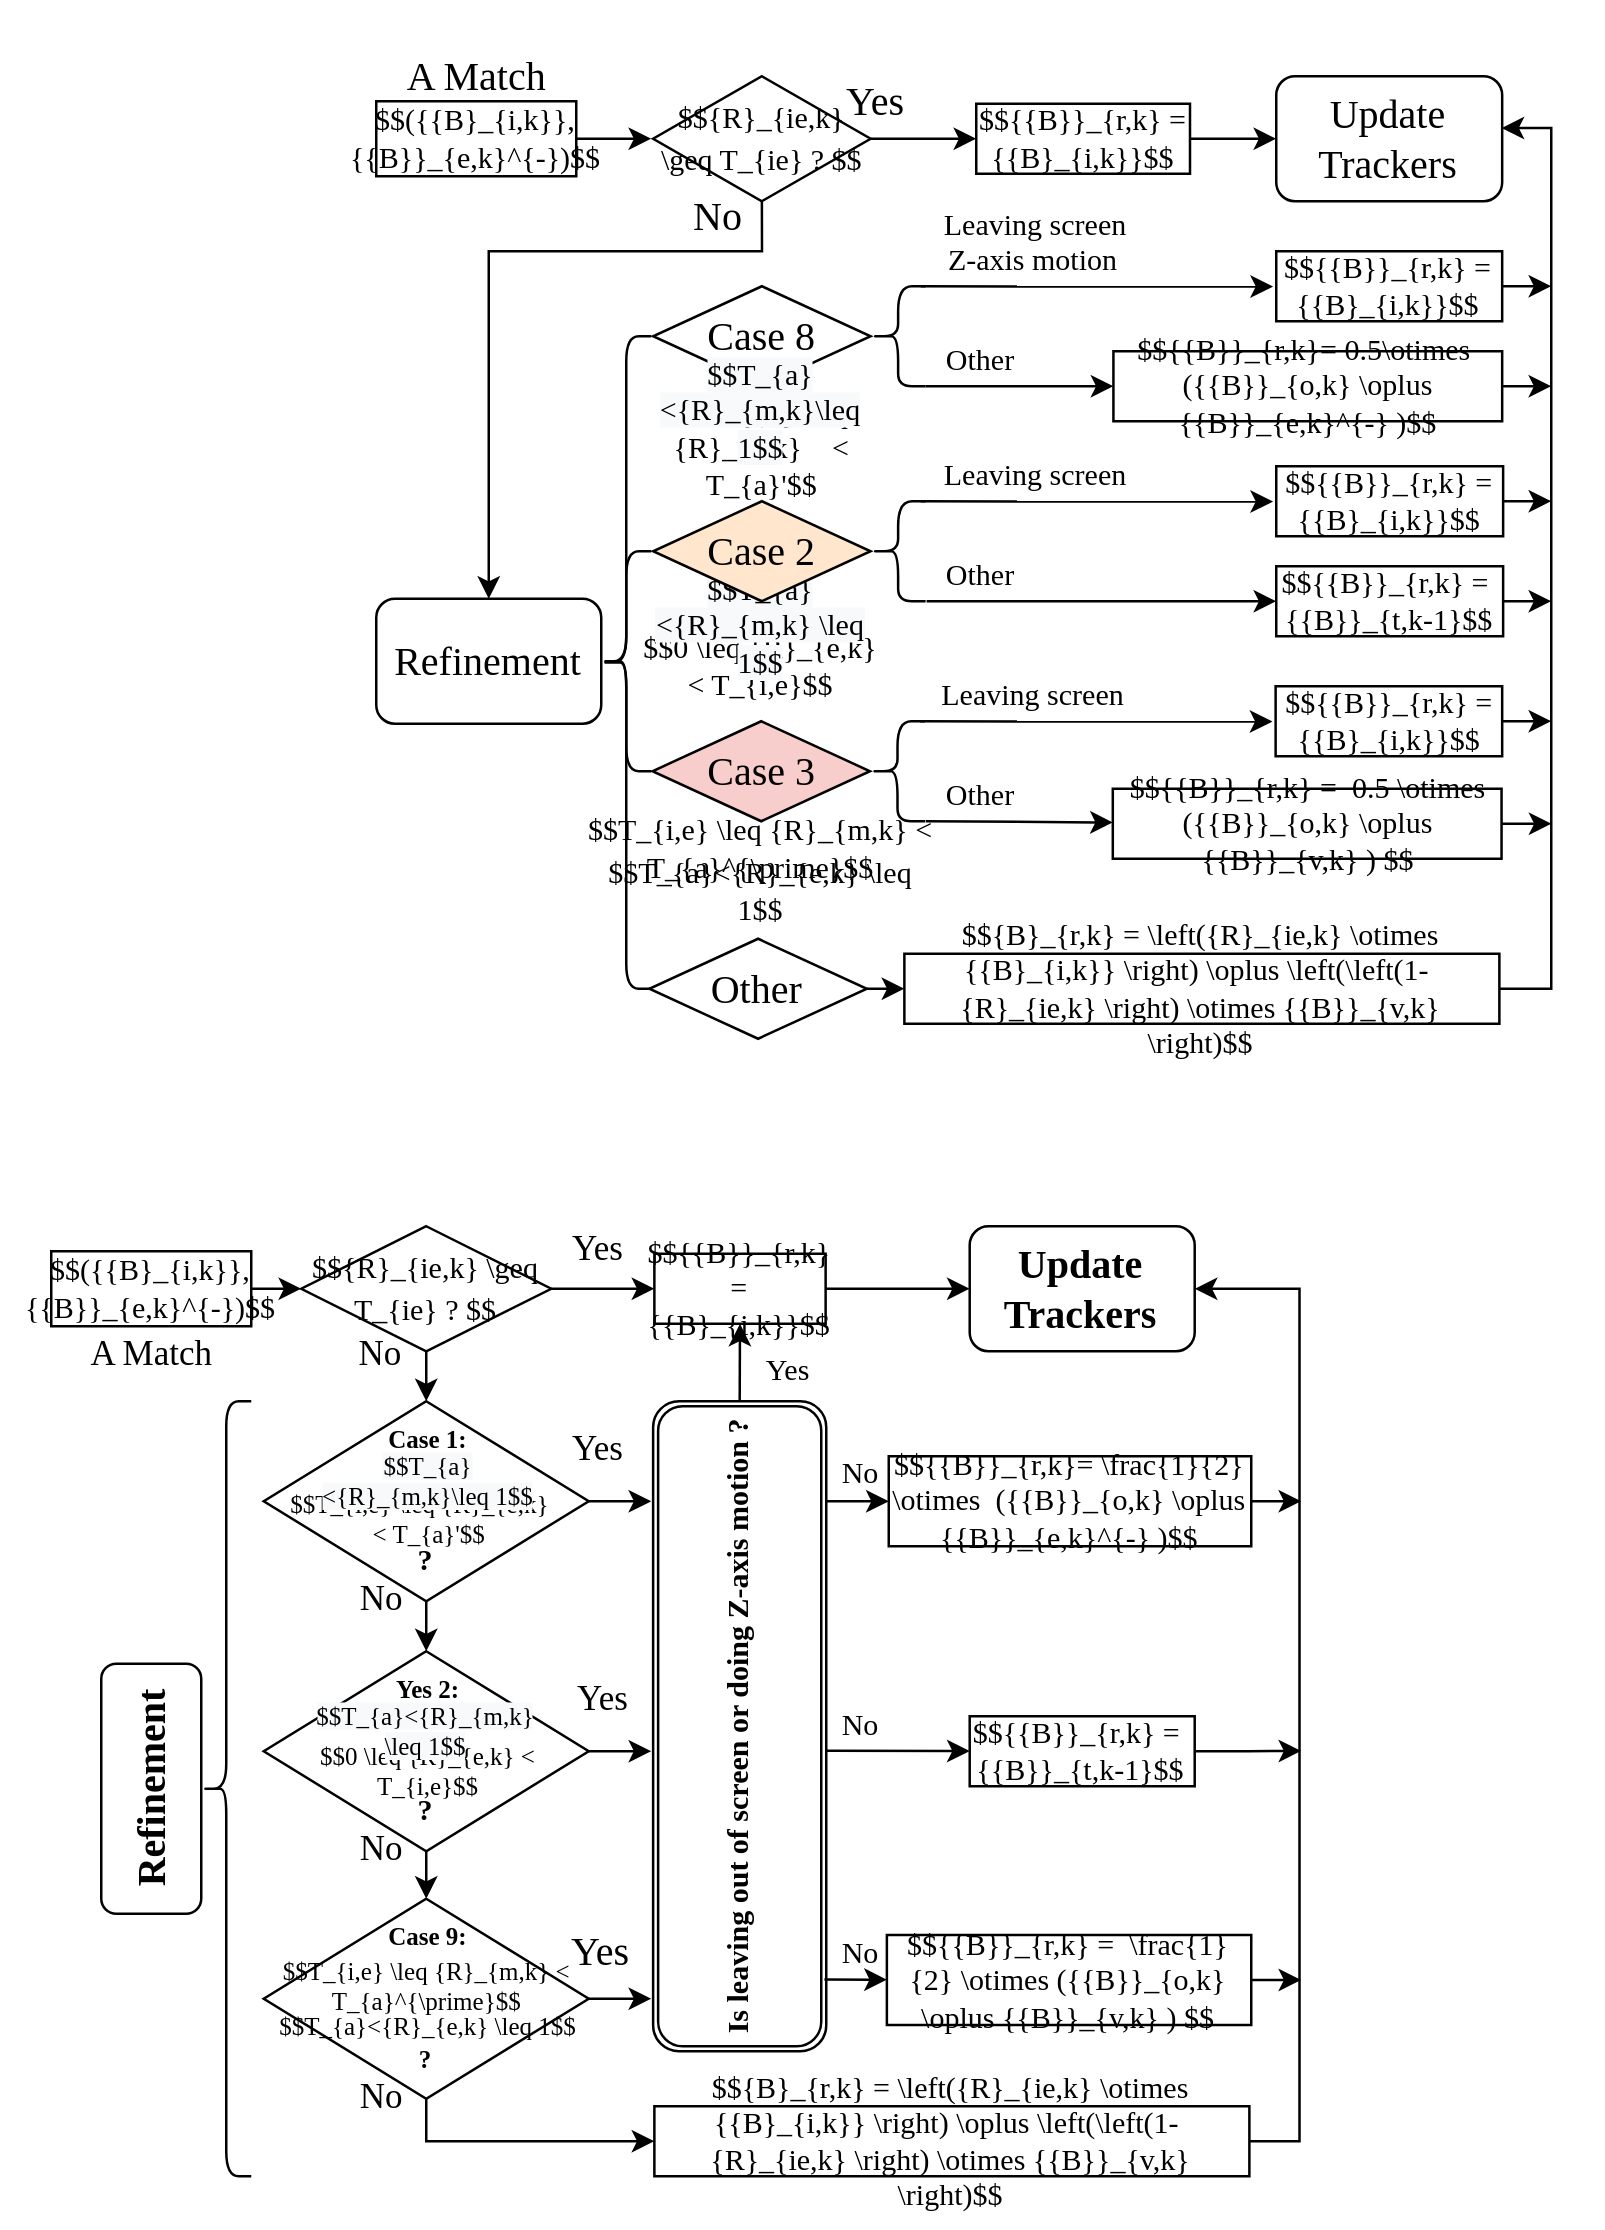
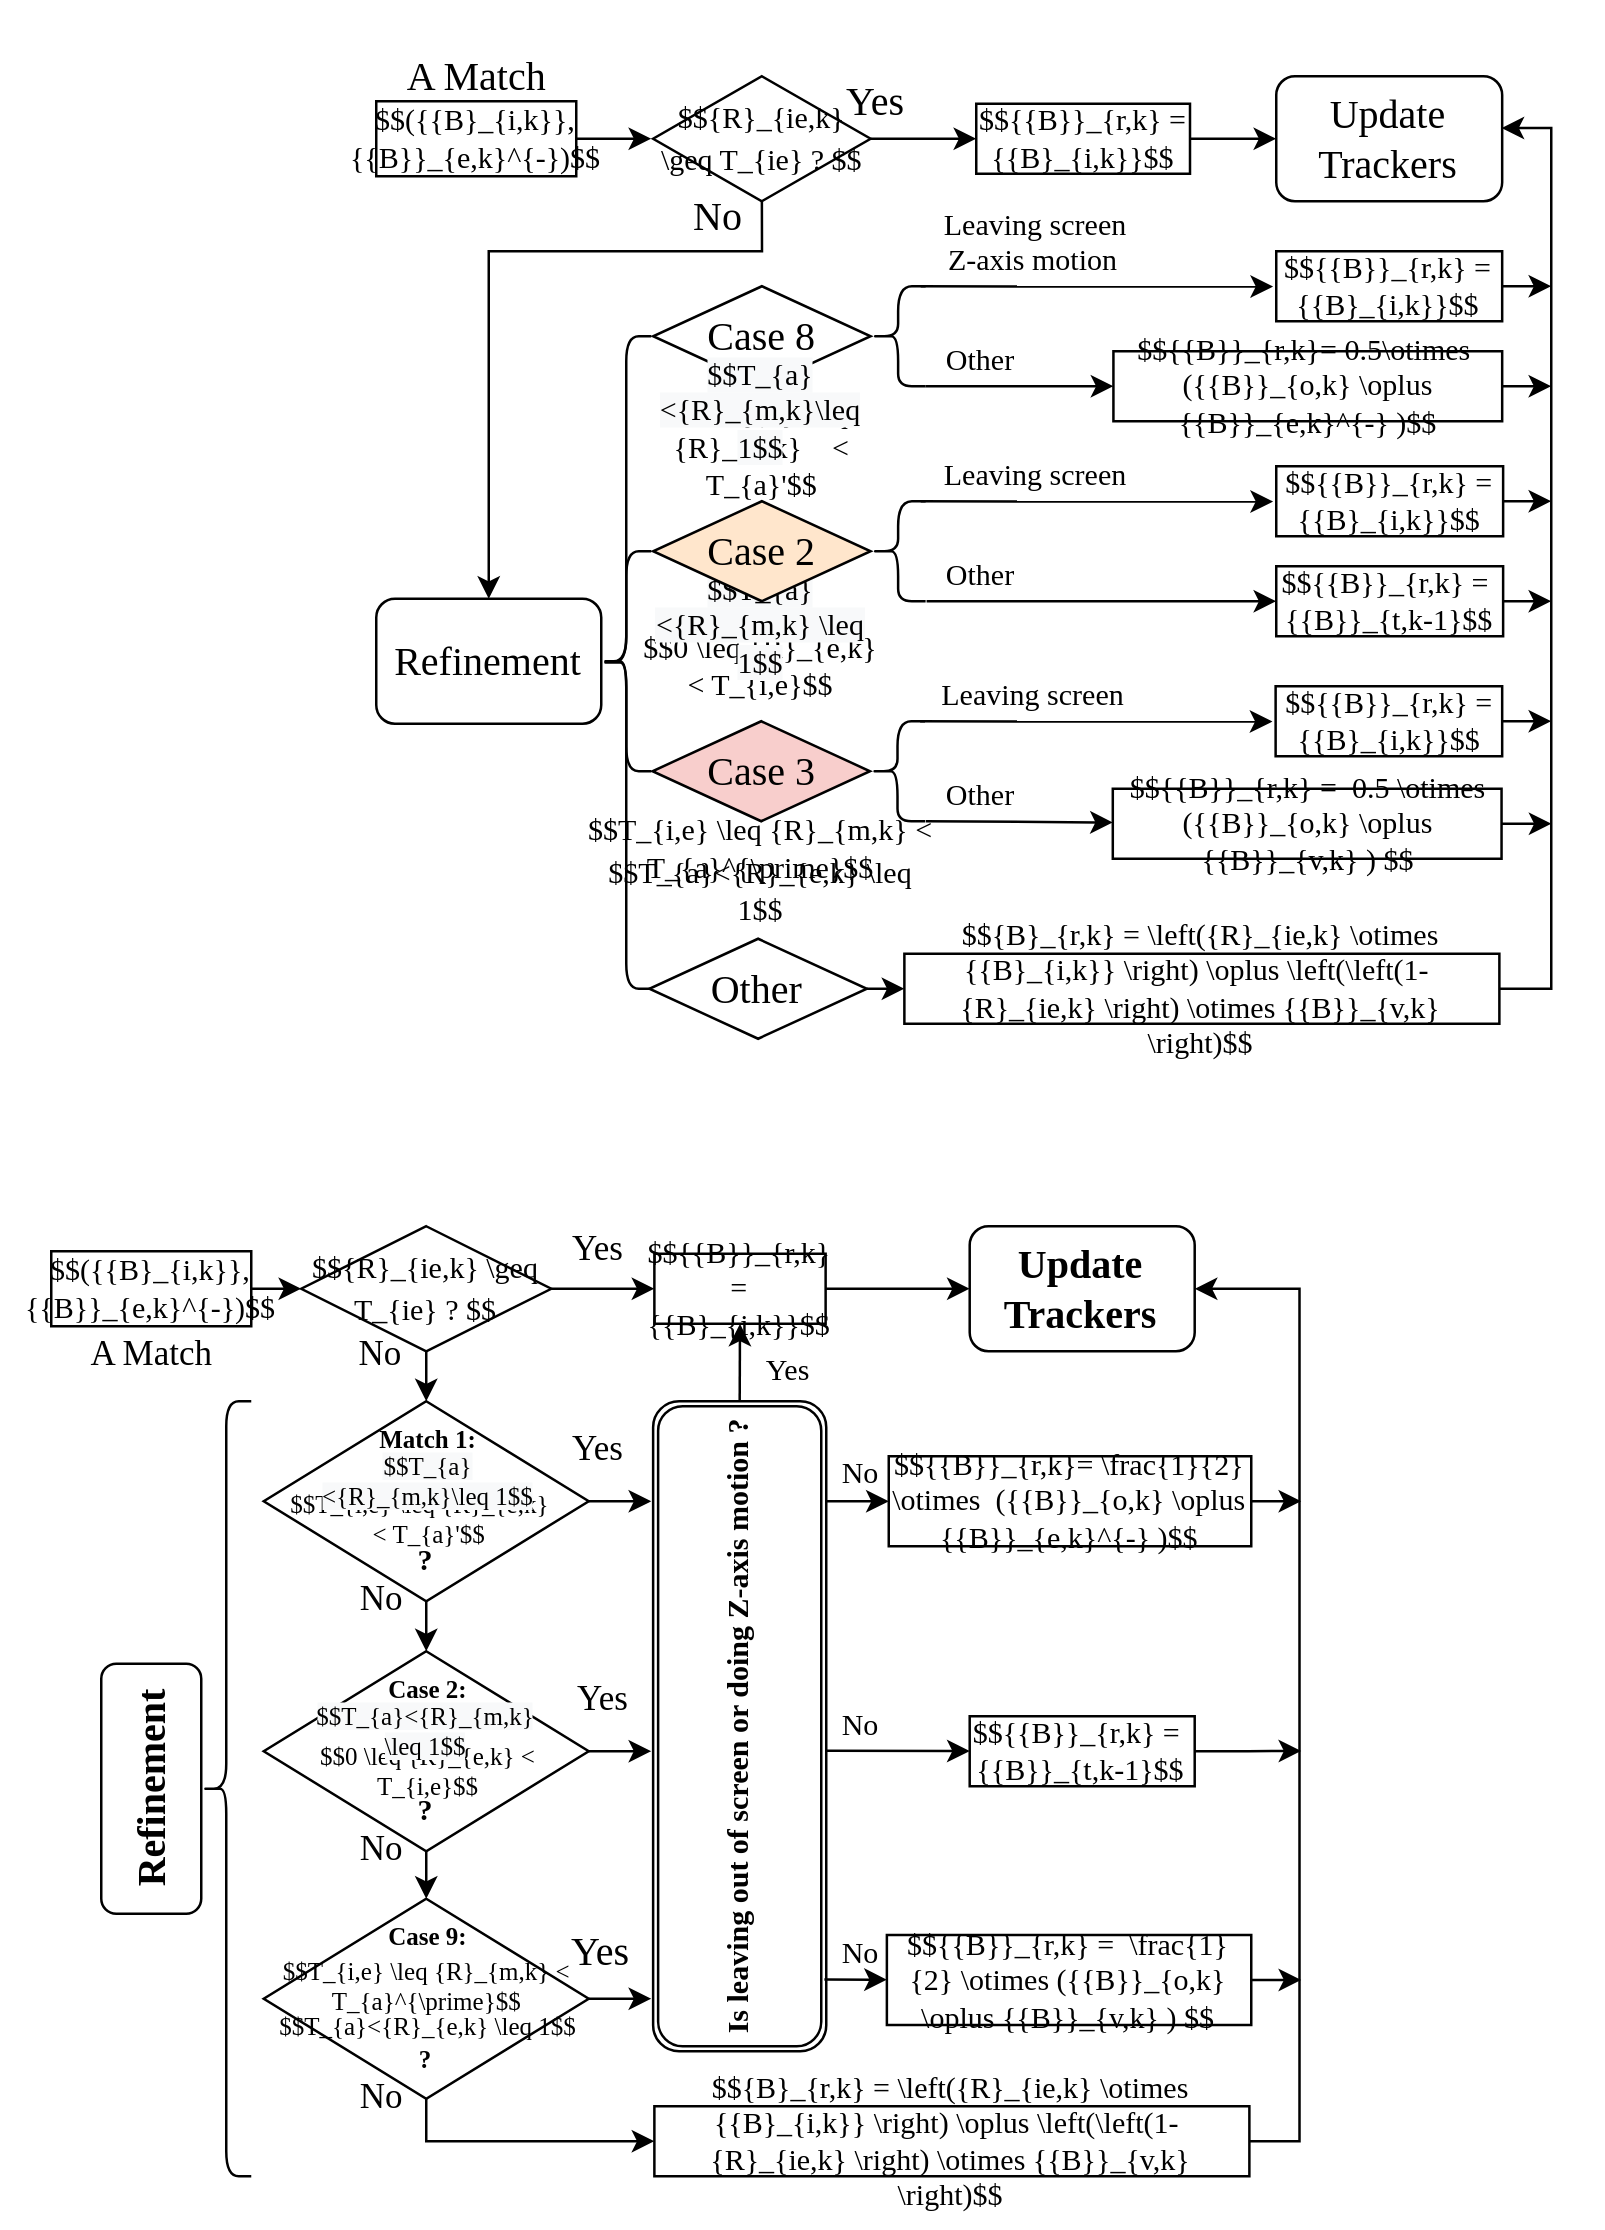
- <mxCell id="81" value="Case 1:" style="text;html=1;strokeColor=none;fillColor=none;align=center;verticalAlign=middle;whiteSpace=wrap;rounded=0;fontSize=10;fontFamily=Times New Roman;fontStyle=1" vertex="1" parent="77"><mxGeometry x="36" y="4.5" width="60" height="20" as="geometry" /></mxCell>
+ <mxCell id="81" value="Match 1:" style="text;html=1;strokeColor=none;fillColor=none;align=center;verticalAlign=middle;whiteSpace=wrap;rounded=0;fontSize=10;fontFamily=Times New Roman;fontStyle=1" vertex="1" parent="77"><mxGeometry x="36" y="4.5" width="60" height="20" as="geometry" /></mxCell>
- <mxCell id="85" value="Yes 2:" style="text;html=1;strokeColor=none;fillColor=none;align=center;verticalAlign=middle;whiteSpace=wrap;rounded=0;fontSize=10;fontFamily=Times New Roman;fontStyle=1" vertex="1" parent="83"><mxGeometry x="36" y="4.5" width="60" height="20" as="geometry" /></mxCell>
+ <mxCell id="85" value="Case 2:" style="text;html=1;strokeColor=none;fillColor=none;align=center;verticalAlign=middle;whiteSpace=wrap;rounded=0;fontSize=10;fontFamily=Times New Roman;fontStyle=1" vertex="1" parent="83"><mxGeometry x="36" y="4.5" width="60" height="20" as="geometry" /></mxCell>
